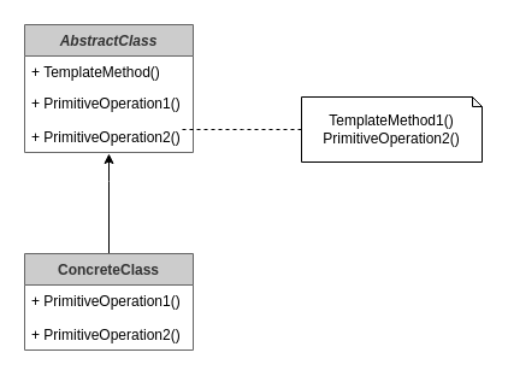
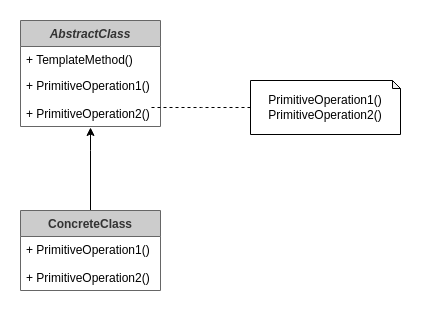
- <mxCell id="11" value="TemplateMethod1()&lt;br&gt;PrimitiveOperation2()&lt;br&gt;" style="shape=note;whiteSpace=wrap;html=1;backgroundOutline=1;darkOpacity=0.05;size=8;" vertex="1" parent="1"><mxGeometry x="250" y="80" width="150" height="54" as="geometry" /></mxCell>
+ <mxCell id="11" value="PrimitiveOperation1()&lt;br&gt;PrimitiveOperation2()&lt;br&gt;" style="shape=note;whiteSpace=wrap;html=1;backgroundOutline=1;darkOpacity=0.05;size=8;" vertex="1" parent="1"><mxGeometry x="250" y="80" width="150" height="54" as="geometry" /></mxCell>
